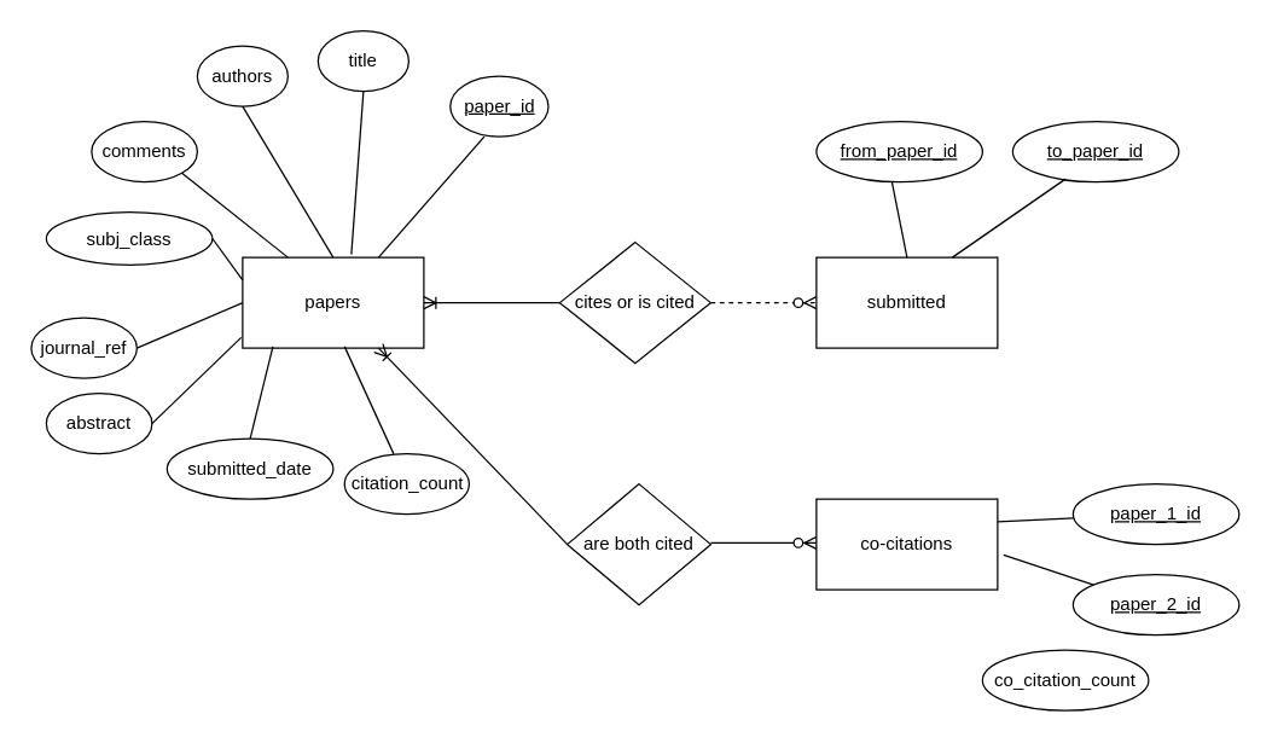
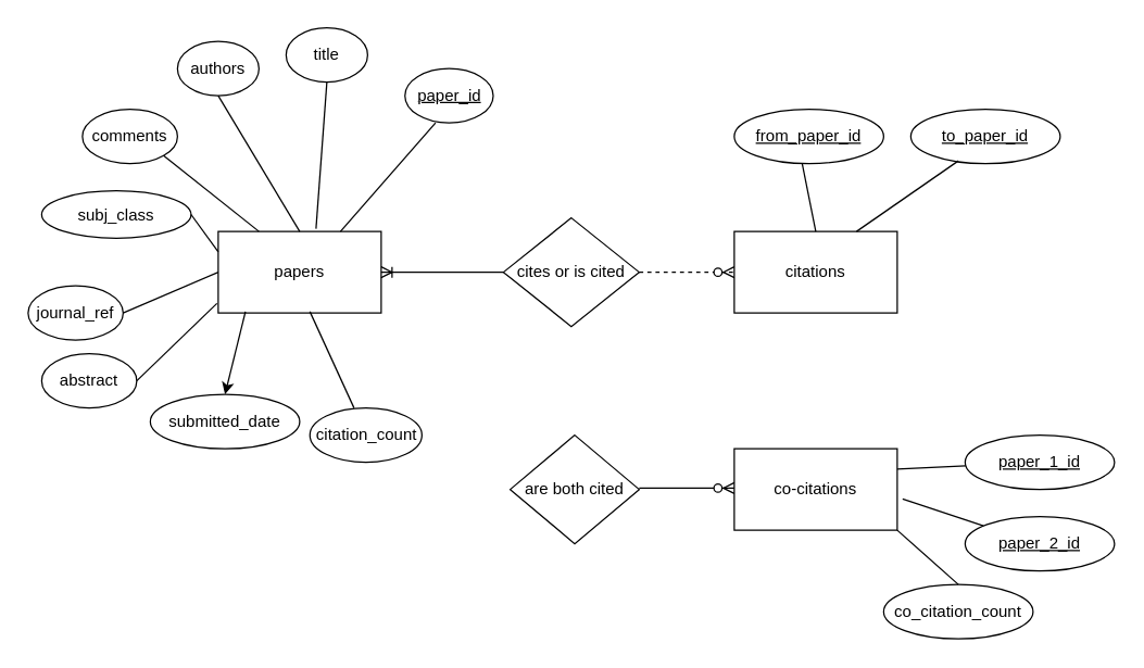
- <mxCell id="4" value="submitted" style="rounded=0;whiteSpace=wrap;html=1;" parent="1" vertex="1"><mxGeometry x="540" y="170" width="120" height="60" as="geometry" /></mxCell>
+ <mxCell id="4" value="citations" style="rounded=0;whiteSpace=wrap;html=1;" parent="1" vertex="1"><mxGeometry x="540" y="170" width="120" height="60" as="geometry" /></mxCell>
- <mxCell id="21" value="" style="endArrow=none;html=1;rounded=0;entryX=0.5;entryY=0;entryDx=0;entryDy=0;exitX=0.167;exitY=0.983;exitDx=0;exitDy=0;exitPerimeter=0;" parent="1" source="2" target="20" edge="1"><mxGeometry width="50" height="50" relative="1" as="geometry"><mxPoint x="169" y="233" as="sourcePoint" /><mxPoint x="110" y="290" as="targetPoint" /></mxGeometry></mxCell>
+ <mxCell id="21" value="" style="endArrow=classic;html=1;rounded=0;entryX=0.5;entryY=0;entryDx=0;entryDy=0;exitX=0.167;exitY=0.983;exitDx=0;exitDy=0;exitPerimeter=0;" parent="1" source="2" target="20" edge="1"><mxGeometry width="50" height="50" relative="1" as="geometry"><mxPoint x="169" y="233" as="sourcePoint" /><mxPoint x="110" y="290" as="targetPoint" /></mxGeometry></mxCell>
- <mxCell id="36" value="" style="fontSize=12;html=1;endArrow=ERoneToMany;rounded=0;exitX=0;exitY=0.5;exitDx=0;exitDy=0;entryX=0.75;entryY=1;entryDx=0;entryDy=0;" parent="1" source="22" target="2" edge="1"><mxGeometry width="100" height="100" relative="1" as="geometry"><mxPoint x="380" y="210" as="sourcePoint" /><mxPoint x="290" y="210" as="targetPoint" /></mxGeometry></mxCell>
+ <mxCell id="32" value="" style="endArrow=none;html=1;rounded=0;exitX=1;exitY=1;exitDx=0;exitDy=0;entryX=0.5;entryY=0;entryDx=0;entryDy=0;" parent="1" source="3" target="29" edge="1"><mxGeometry width="50" height="50" relative="1" as="geometry"><mxPoint x="674" y="377" as="sourcePoint" /><mxPoint x="734" y="397" as="targetPoint" /></mxGeometry></mxCell>
